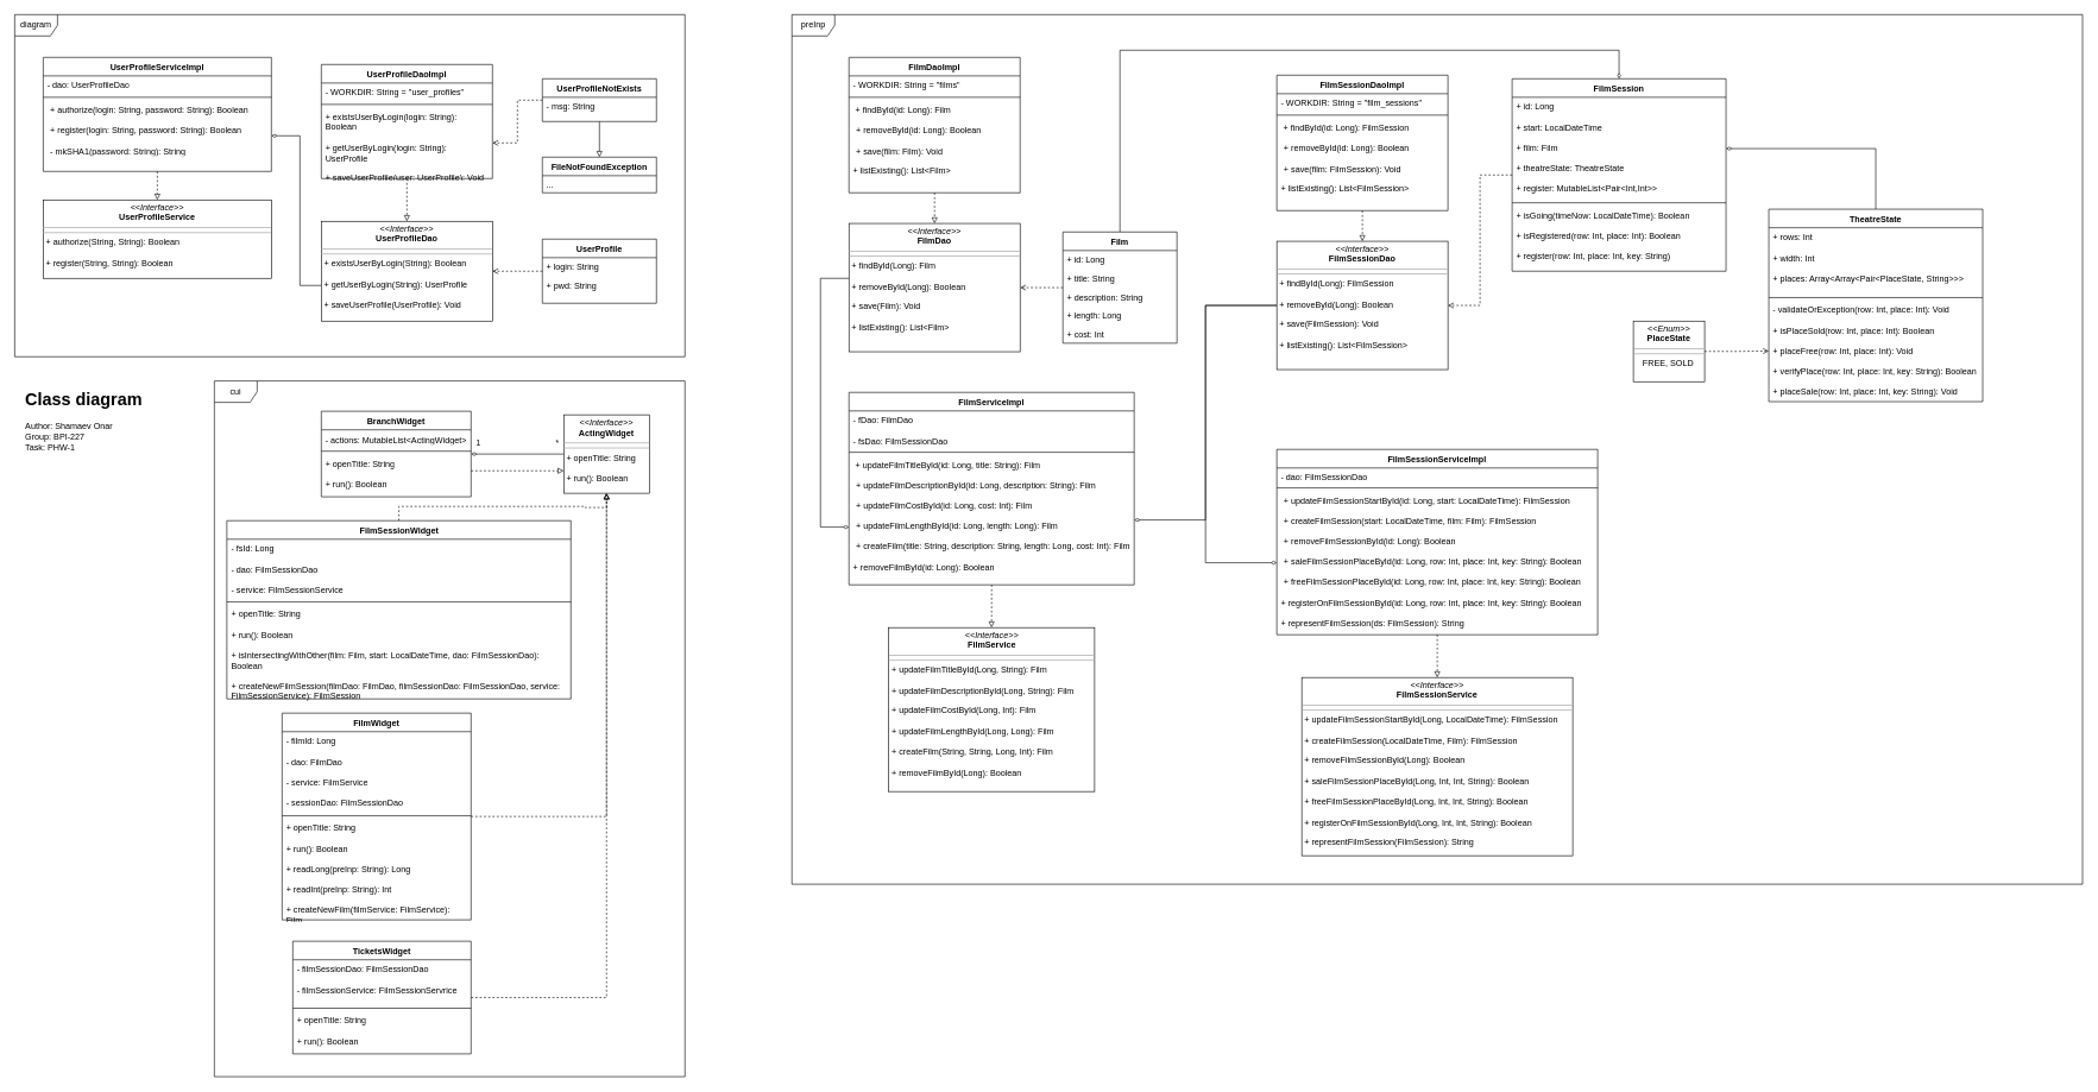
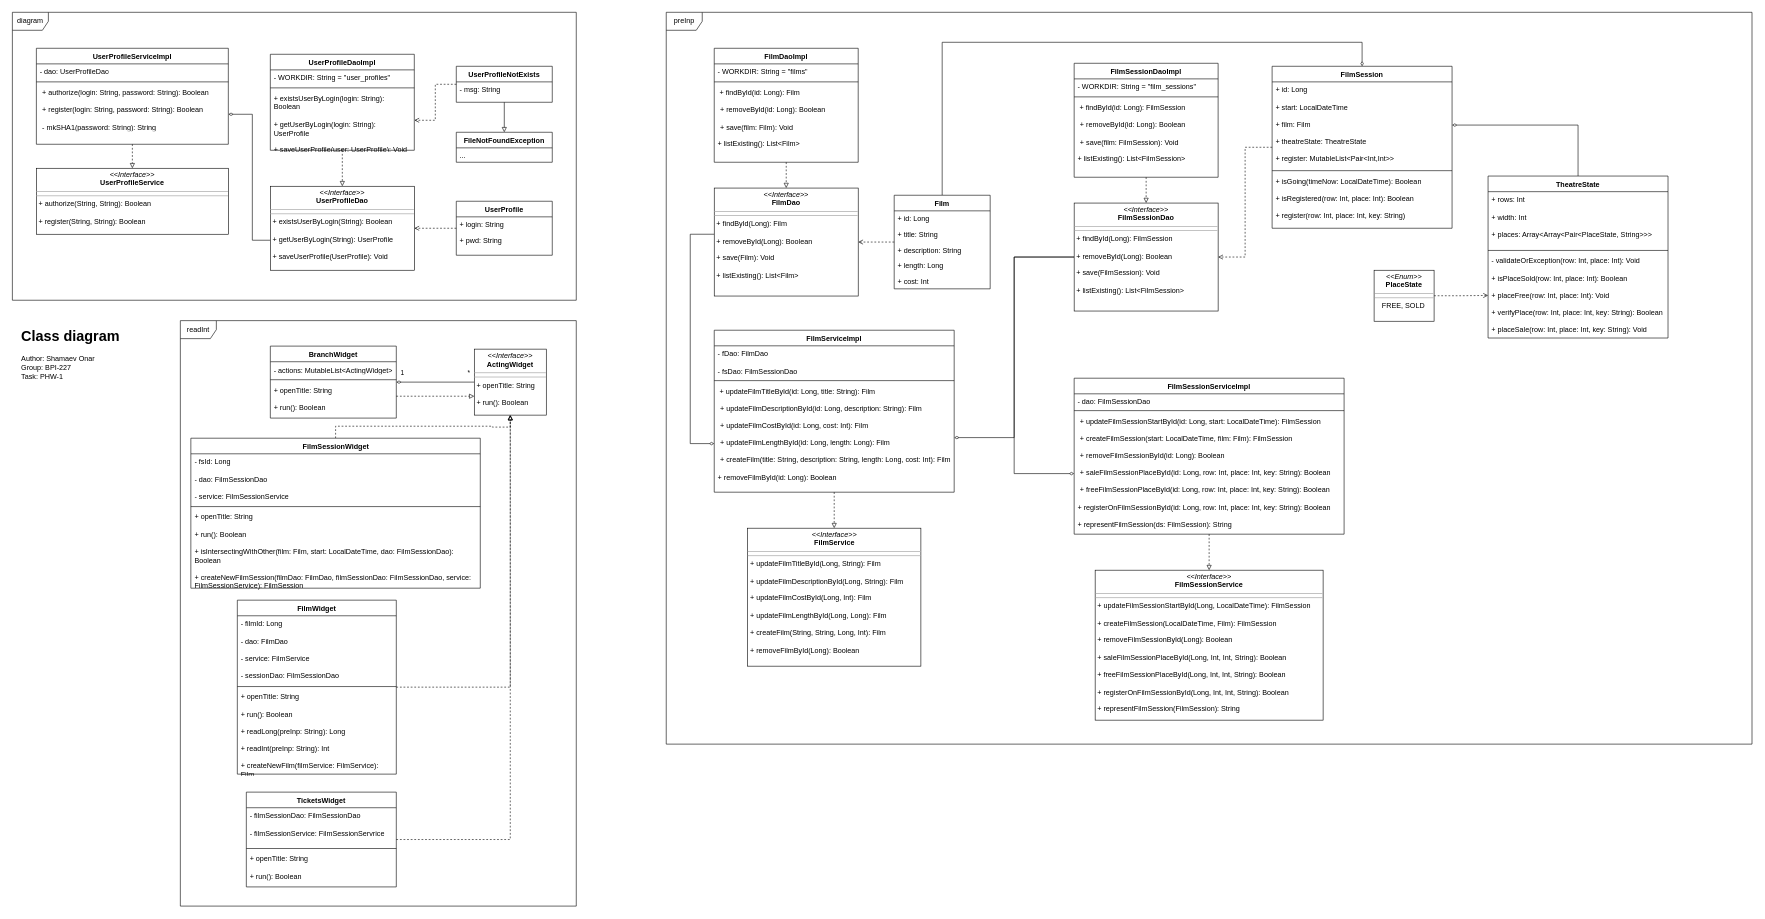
- <mxCell id="98" value="cui" style="shape=umlFrame;whiteSpace=wrap;html=1;pointerEvents=0;" vertex="1" parent="1"><mxGeometry x="300" y="534" width="660" height="976" as="geometry" /></mxCell>
+ <mxCell id="98" value="readInt" style="shape=umlFrame;whiteSpace=wrap;html=1;pointerEvents=0;" vertex="1" parent="1"><mxGeometry x="300" y="534" width="660" height="976" as="geometry" /></mxCell>
